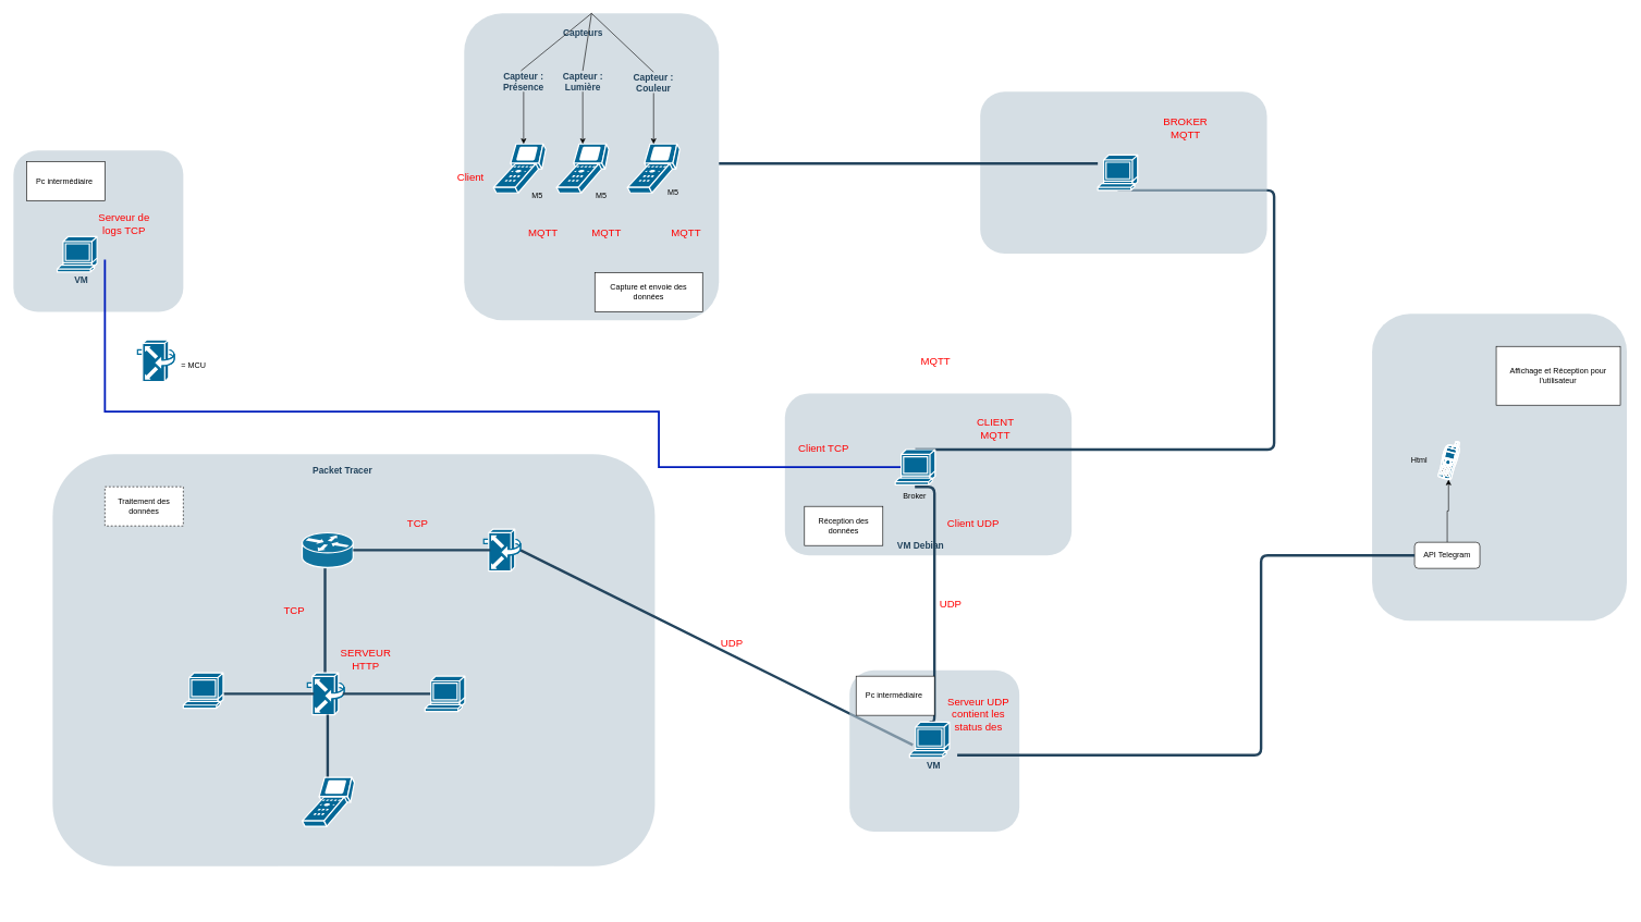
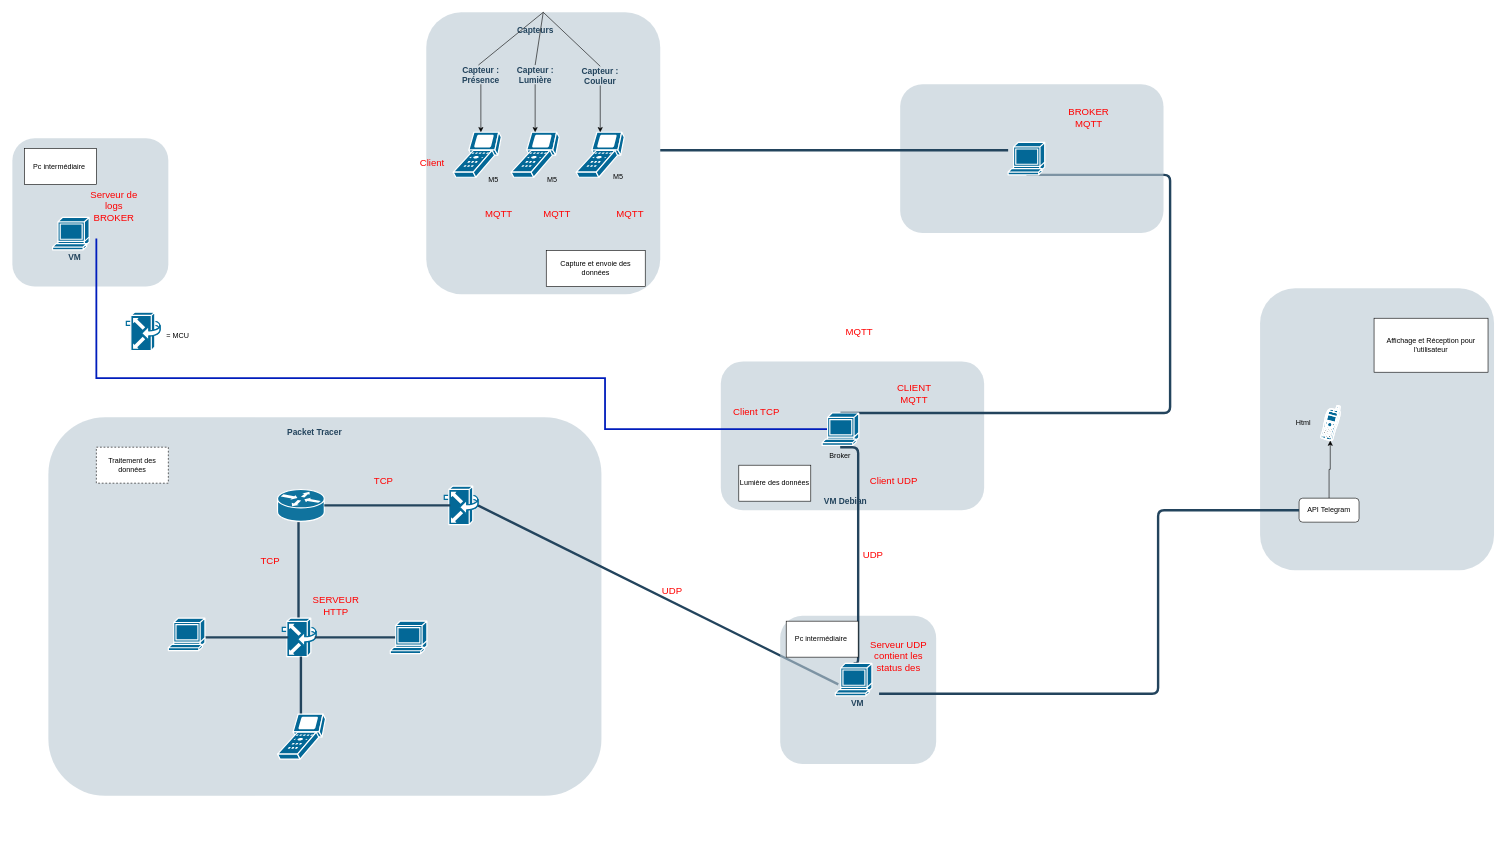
- <mxCell id="62" value="&lt;font size=&quot;3&quot; color=&quot;#ff0000&quot;&gt;Serveur de logs TCP&lt;br&gt;&lt;/font&gt;" style="text;html=1;strokeColor=none;fillColor=none;align=center;verticalAlign=middle;whiteSpace=wrap;rounded=0;" parent="1" vertex="1"><mxGeometry x="140" y="317" width="99.25" height="52" as="geometry" /></mxCell>
+ <mxCell id="62" value="&lt;font size=&quot;3&quot; color=&quot;#ff0000&quot;&gt;Serveur de logs BROKER&lt;br&gt;&lt;/font&gt;" style="text;html=1;strokeColor=none;fillColor=none;align=center;verticalAlign=middle;whiteSpace=wrap;rounded=0;" parent="1" vertex="1"><mxGeometry x="140" y="317" width="99.25" height="52" as="geometry" /></mxCell>
- <mxCell id="46" value="Réception des données" style="rounded=0;whiteSpace=wrap;html=1;" parent="1" vertex="1"><mxGeometry x="1231" y="775" width="120" height="60" as="geometry" /></mxCell>
+ <mxCell id="46" value="Lumière des données" style="rounded=0;whiteSpace=wrap;html=1;" parent="1" vertex="1"><mxGeometry x="1231" y="775" width="120" height="60" as="geometry" /></mxCell>
